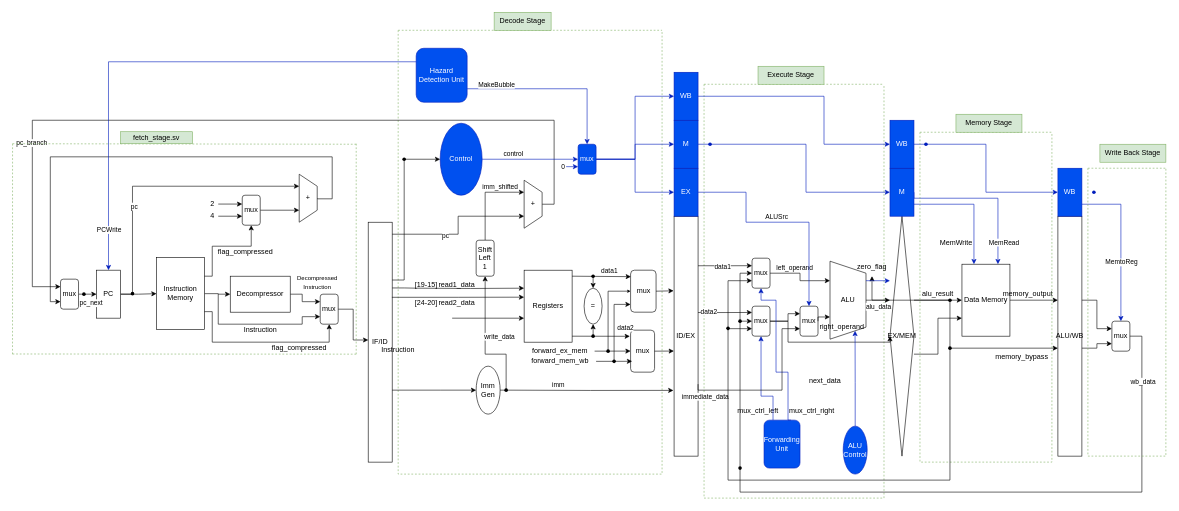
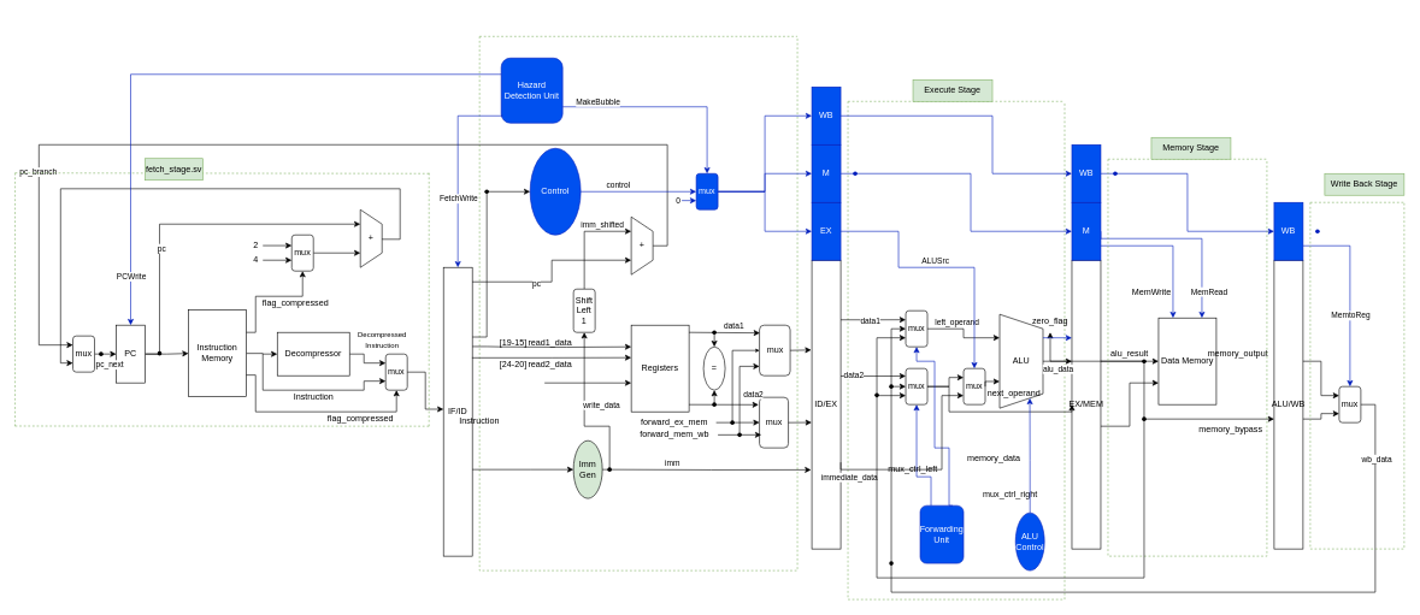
- <mxCell id="158" value="Decode Stage" style="text;html=1;align=center;verticalAlign=middle;whiteSpace=wrap;rounded=0;fillColor=#d5e8d4;strokeColor=#82b366;" parent="1" vertex="1"><mxGeometry x="823" y="20" width="95" height="30" as="geometry" /></mxCell>
- <mxCell id="150" value="fetch_stage.sv" style="text;html=1;strokeColor=#82b366;fillColor=#d5e8d4;align=center;verticalAlign=middle;whiteSpace=wrap;rounded=0;" parent="1" vertex="1"><mxGeometry x="200.04" y="219.13" width="120" height="20" as="geometry" /></mxCell>
+ <mxCell id="150" value="fetch_stage.sv" style="text;html=1;strokeColor=#82b366;fillColor=#d5e8d4;align=center;verticalAlign=middle;whiteSpace=wrap;rounded=0;" parent="1" vertex="1"><mxGeometry x="200.04" y="219.13" width="80" height="30" as="geometry" /></mxCell>
+ <mxCell id="117" style="edgeStyle=orthogonalEdgeStyle;rounded=0;orthogonalLoop=1;jettySize=auto;html=1;exitX=0.014;exitY=0.875;exitDx=0;exitDy=0;entryX=0.5;entryY=0;entryDx=0;entryDy=0;fillColor=#0050ef;strokeColor=#001DBC;exitPerimeter=0;" parent="1" source="23" target="36" edge="1"><mxGeometry relative="1" as="geometry"><Array as="points"><mxPoint x="694" y="160" /><mxPoint x="633" y="160" /></Array></mxGeometry></mxCell>
+ <mxCell id="118" value="FetchWrite" style="edgeLabel;html=1;align=center;verticalAlign=middle;resizable=0;points=[];" parent="117" vertex="1" connectable="0"><mxGeometry x="0.298" relative="1" as="geometry"><mxPoint as="offset" /></mxGeometry></mxCell>
- <mxCell id="127" style="edgeStyle=orthogonalEdgeStyle;rounded=0;orthogonalLoop=1;jettySize=auto;html=1;exitX=1;exitY=0.5;exitDx=0;exitDy=0;entryX=0;entryY=0.35;entryDx=0;entryDy=0;entryPerimeter=0;" parent="1" source="75" target="39" edge="1"><mxGeometry relative="1" as="geometry" /></mxCell>
- <mxCell id="154" value="right_operand" style="text;html=1;align=center;verticalAlign=middle;whiteSpace=wrap;rounded=0;" parent="1" vertex="1"><mxGeometry x="1373" y="529.96" width="60" height="30" as="geometry" /></mxCell>
+ <mxCell id="154" value="next_operand" style="text;html=1;align=center;verticalAlign=middle;whiteSpace=wrap;rounded=0;" parent="1" vertex="1"><mxGeometry x="1373" y="529.96" width="60" height="30" as="geometry" /></mxCell>
- <mxCell id="38" value="EX/MEM&lt;br&gt;" style="rhombus;whiteSpace=wrap;html=1;overflow=visible;" parent="1" vertex="1"><mxGeometry x="1483" y="360" width="40" height="400" as="geometry" /></mxCell>
+ <mxCell id="38" value="EX/MEM&lt;br&gt;" style="rounded=0;whiteSpace=wrap;html=1;overflow=visible;" parent="1" vertex="1"><mxGeometry x="1483" y="360" width="40" height="400" as="geometry" /></mxCell>
- <mxCell id="3" value="&lt;div&gt;next_data&lt;/div&gt;" style="text;html=1;align=center;verticalAlign=middle;whiteSpace=wrap;rounded=0;" parent="2" vertex="1"><mxGeometry x="172" y="480" width="60" height="30" as="geometry" /></mxCell>
+ <mxCell id="3" value="&lt;div&gt;memory_data&lt;/div&gt;" style="text;html=1;align=center;verticalAlign=middle;whiteSpace=wrap;rounded=0;" parent="2" vertex="1"><mxGeometry x="172" y="480" width="60" height="30" as="geometry" /></mxCell>
- <mxCell id="48" value="Imm Gen" style="ellipse;whiteSpace=wrap;html=1;" parent="1" vertex="1"><mxGeometry x="793" y="610" width="40" height="80" as="geometry" /></mxCell>
+ <mxCell id="48" value="Imm Gen" style="ellipse;whiteSpace=wrap;html=1;fillColor=#d5e8d4;" parent="1" vertex="1"><mxGeometry x="793" y="610" width="40" height="80" as="geometry" /></mxCell>
- <mxCell id="7" value="mux_ctrl_left" style="text;html=1;align=center;verticalAlign=middle;whiteSpace=wrap;rounded=0;" parent="2" vertex="1"><mxGeometry x="60" y="530" width="60" height="30" as="geometry" /></mxCell>
+ <mxCell id="7" value="mux_ctrl_left" style="text;html=1;align=center;verticalAlign=middle;whiteSpace=wrap;rounded=0;" parent="2" vertex="1"><mxGeometry x="60" y="495" width="60" height="30" as="geometry" /></mxCell>
- <mxCell id="8" value="mux_ctrl_right" style="text;html=1;align=center;verticalAlign=middle;whiteSpace=wrap;rounded=0;" parent="2" vertex="1"><mxGeometry x="150" y="530" width="60" height="30" as="geometry" /></mxCell>
+ <mxCell id="8" value="mux_ctrl_right" style="text;html=1;align=center;verticalAlign=middle;whiteSpace=wrap;rounded=0;" parent="2" vertex="1"><mxGeometry x="195" y="530" width="60" height="30" as="geometry" /></mxCell>
